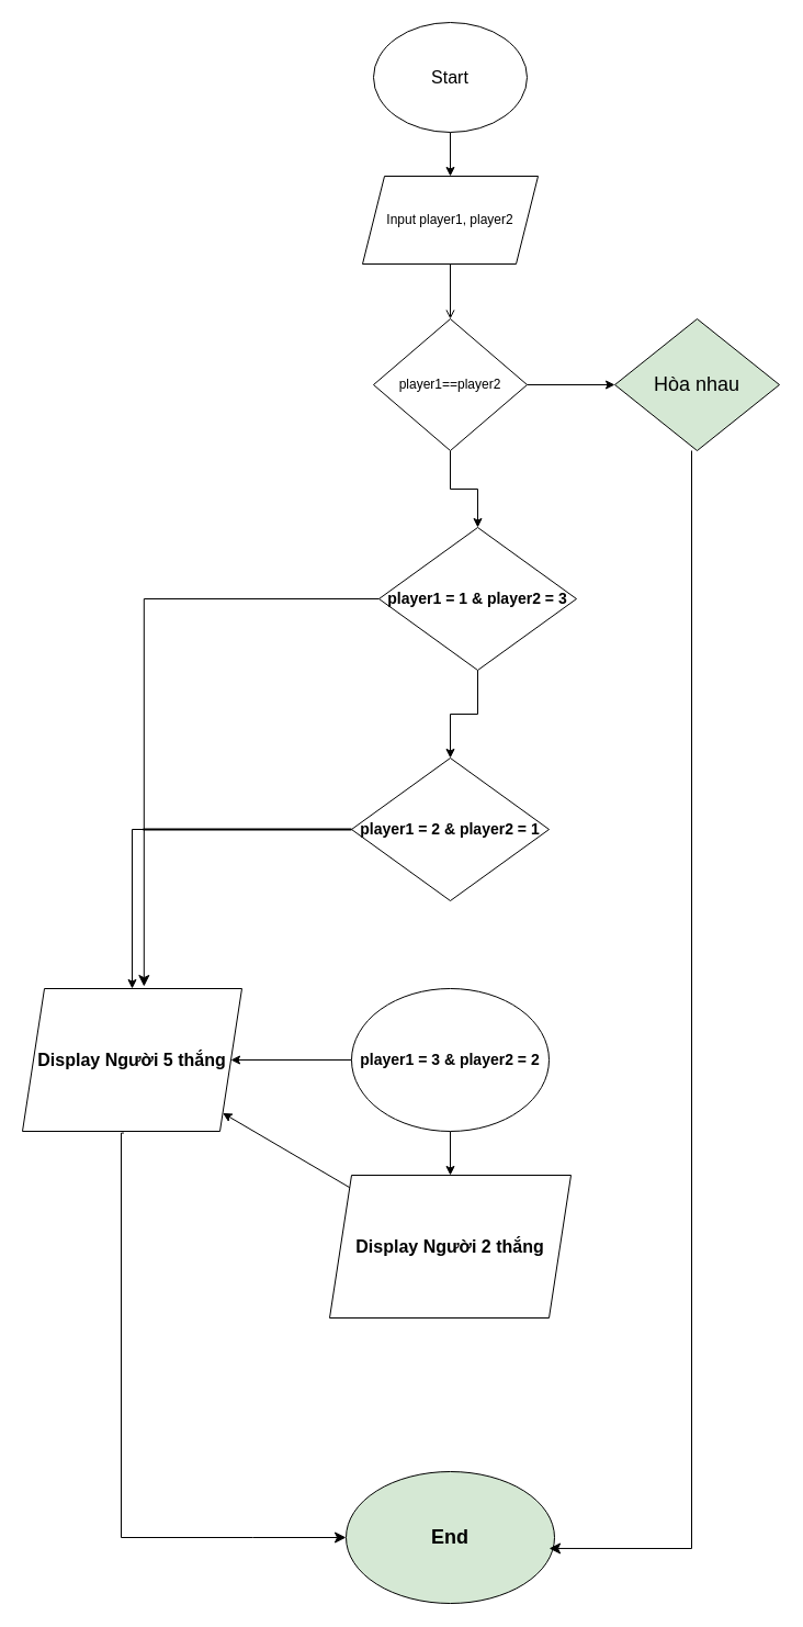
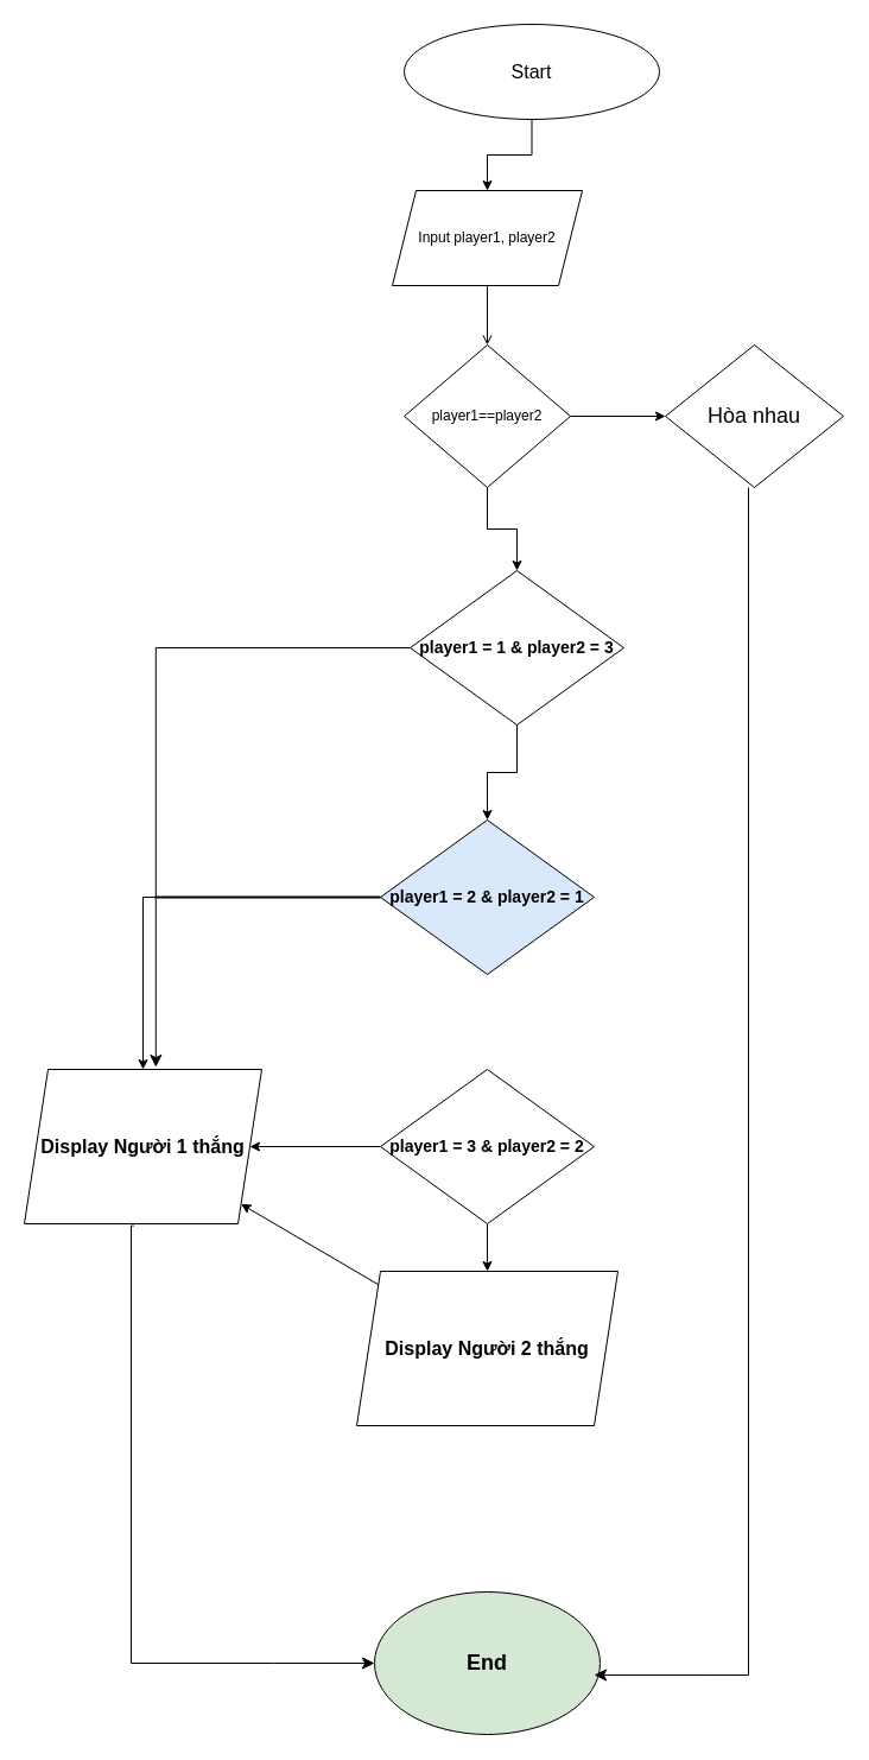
- <mxCell id="3" value="&lt;font size=&quot;3&quot;&gt;Start&lt;/font&gt;" style="ellipse;whiteSpace=wrap;html=1;" vertex="1" parent="1"><mxGeometry x="340" width="140" height="100" as="geometry" y="20" /></mxCell>
+ <mxCell id="3" value="&lt;font size=&quot;3&quot;&gt;Start&lt;/font&gt;" style="ellipse;whiteSpace=wrap;html=1;" vertex="1" parent="1"><mxGeometry x="340" y="20" width="215" height="80" as="geometry" /></mxCell>
- <mxCell id="9" value="&lt;font style=&quot;font-size: 18px;&quot;&gt;Hòa nhau&lt;/font&gt;" style="rhombus;whiteSpace=wrap;html=1;fillColor=#d5e8d4;" vertex="1" parent="1"><mxGeometry x="560" y="290" width="150" height="120" as="geometry" /></mxCell>
+ <mxCell id="9" value="&lt;font style=&quot;font-size: 18px;&quot;&gt;Hòa nhau&lt;/font&gt;" style="rhombus;whiteSpace=wrap;html=1;" vertex="1" parent="1"><mxGeometry x="560" y="290" width="150" height="120" as="geometry" /></mxCell>
- <mxCell id="13" value="&lt;font style=&quot;font-size: 14px;&quot;&gt;&lt;b&gt;player1 = 2 &amp;amp; player2 = 1&lt;/b&gt;&lt;/font&gt;" style="rhombus;whiteSpace=wrap;html=1;" vertex="1" parent="1"><mxGeometry x="320" y="690" width="180" height="130" as="geometry" /></mxCell>
+ <mxCell id="13" value="&lt;font style=&quot;font-size: 14px;&quot;&gt;&lt;b&gt;player1 = 2 &amp;amp; player2 = 1&lt;/b&gt;&lt;/font&gt;" style="rhombus;whiteSpace=wrap;html=1;fillColor=#dae8fc;" vertex="1" parent="1"><mxGeometry x="320" y="690" width="180" height="130" as="geometry" /></mxCell>
- <mxCell id="17" value="&lt;font size=&quot;3&quot;&gt;&lt;b&gt;Display Người 5 thắng&lt;/b&gt;&lt;/font&gt;" style="shape=parallelogram;perimeter=parallelogramPerimeter;whiteSpace=wrap;html=1;fixedSize=1;" vertex="1" parent="1"><mxGeometry y="900" width="200" height="130" as="geometry" x="20" /></mxCell>
+ <mxCell id="17" value="&lt;font size=&quot;3&quot;&gt;&lt;b&gt;Display Người 1 thắng&lt;/b&gt;&lt;/font&gt;" style="shape=parallelogram;perimeter=parallelogramPerimeter;whiteSpace=wrap;html=1;fixedSize=1;" vertex="1" parent="1"><mxGeometry y="900" width="200" height="130" as="geometry" x="20" /></mxCell>
- <mxCell id="16" value="&lt;font style=&quot;font-size: 14px;&quot;&gt;&lt;b&gt;player1 = 3 &amp;amp; player2 = 2&lt;/b&gt;&lt;/font&gt;" style="ellipse;whiteSpace=wrap;html=1;" vertex="1" parent="1"><mxGeometry x="320" y="900" width="180" height="130" as="geometry" /></mxCell>
+ <mxCell id="16" value="&lt;font style=&quot;font-size: 14px;&quot;&gt;&lt;b&gt;player1 = 3 &amp;amp; player2 = 2&lt;/b&gt;&lt;/font&gt;" style="rhombus;whiteSpace=wrap;html=1;" vertex="1" parent="1"><mxGeometry x="320" y="900" width="180" height="130" as="geometry" /></mxCell>
